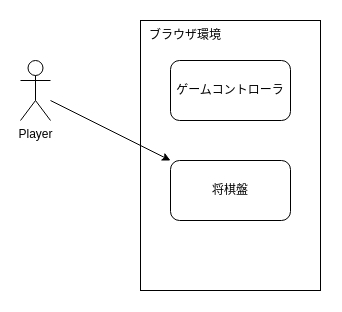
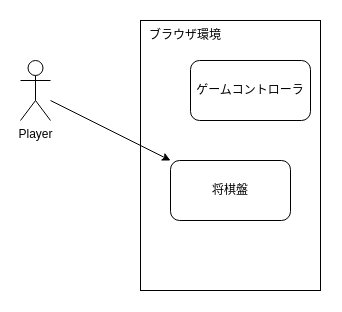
- <mxCell id="4" value="ゲームコントローラ" style="rounded=1;whiteSpace=wrap;html=1;" vertex="1" parent="1"><mxGeometry x="170" y="60" width="120" height="60" as="geometry" /></mxCell>
+ <mxCell id="4" value="ゲームコントローラ" style="rounded=1;whiteSpace=wrap;html=1;" vertex="1" parent="1"><mxGeometry x="190" y="60" width="120" height="60" as="geometry" /></mxCell>
